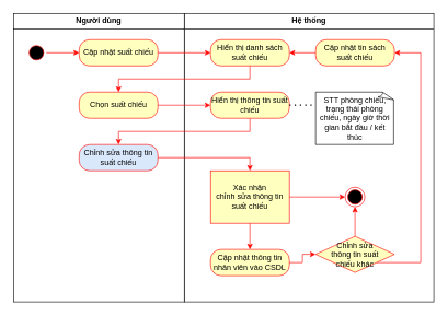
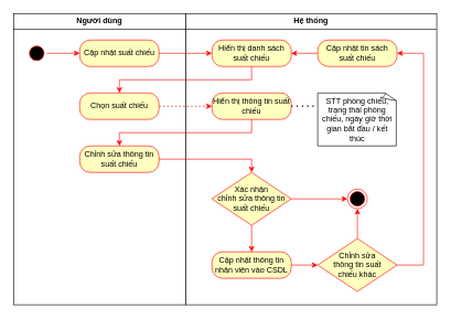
- <mxCell id="10" value="" style="edgeStyle=orthogonalEdgeStyle;rounded=0;orthogonalLoop=1;jettySize=auto;html=1;strokeColor=#FF0500;" edge="1" parent="1" source="11" target="16"><mxGeometry relative="1" as="geometry" /></mxCell>
+ <mxCell id="10" value="" style="edgeStyle=orthogonalEdgeStyle;rounded=0;orthogonalLoop=1;jettySize=auto;html=1;strokeColor=#FF0500;dashed=1;" edge="1" parent="1" source="11" target="16"><mxGeometry relative="1" as="geometry" /></mxCell>
- <mxCell id="14" value="Chỉnh sửa thông tin suất chiếu" style="rounded=1;whiteSpace=wrap;html=1;arcSize=40;fontColor=#000000;fillColor=#dae8fc;strokeColor=#ff0000;" vertex="1" parent="1"><mxGeometry x="120" y="220" width="120" height="40" as="geometry" /></mxCell>
+ <mxCell id="14" value="Chỉnh sửa thông tin suất chiếu" style="rounded=1;whiteSpace=wrap;html=1;arcSize=40;fontColor=#000000;fillColor=#ffffc0;strokeColor=#ff0000;" vertex="1" parent="1"><mxGeometry x="120" y="220" width="120" height="40" as="geometry" /></mxCell>
- <mxCell id="19" value="Xác nhận&lt;br&gt;chỉnh sửa thông tin&lt;br&gt;suất chiếu" style="whiteSpace=wrap;html=1;fontColor=#000000;fillColor=#ffffc0;strokeColor=#FF0000;rounded=0;" vertex="1" parent="1"><mxGeometry x="320" y="260" width="120" height="80" as="geometry" /></mxCell>
+ <mxCell id="19" value="Xác nhận&lt;br&gt;chỉnh sửa thông tin&lt;br&gt;suất chiếu" style="rhombus;whiteSpace=wrap;html=1;fontColor=#000000;fillColor=#ffffc0;strokeColor=#FF0000;" vertex="1" parent="1"><mxGeometry x="320" y="260" width="120" height="80" as="geometry" /></mxCell>
- <mxCell id="24" value="Chỉnh sửa&lt;br&gt;thông tin suất chiếu&amp;nbsp;khác" style="rhombus;whiteSpace=wrap;html=1;fontColor=#000000;fillColor=#ffffc0;strokeColor=#FF0000;" vertex="1" parent="1"><mxGeometry x="480" y="360" width="120" height="55" as="geometry" /></mxCell>
+ <mxCell id="24" value="Chỉnh sửa&lt;br&gt;thông tin suất chiếu&amp;nbsp;khác" style="rhombus;whiteSpace=wrap;html=1;fontColor=#000000;fillColor=#ffffc0;strokeColor=#FF0000;" vertex="1" parent="1"><mxGeometry x="480" y="360" width="120" height="80" as="geometry" /></mxCell>
